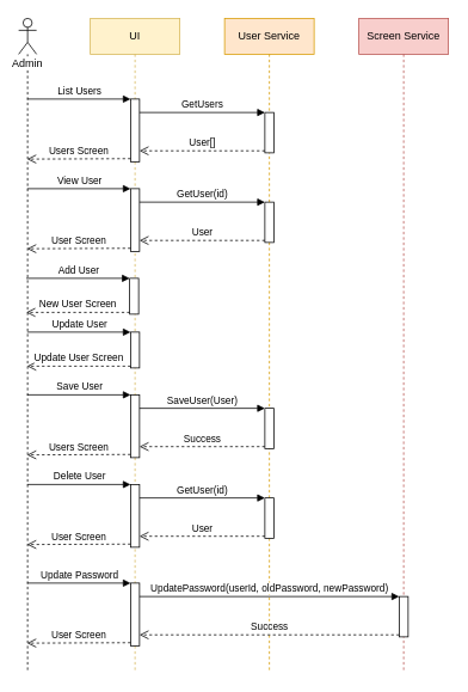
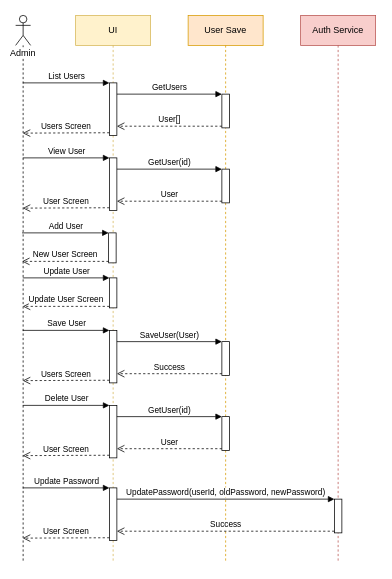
- <mxCell id="13" value="User Service" style="shape=umlLifeline;perimeter=lifelinePerimeter;whiteSpace=wrap;html=1;container=1;collapsible=0;recursiveResize=0;outlineConnect=0;fillColor=#ffe6cc;strokeColor=#d79b00;" parent="1" vertex="1"><mxGeometry x="250" y="20" width="100" height="730" as="geometry" /></mxCell>
+ <mxCell id="13" value="User Save" style="shape=umlLifeline;perimeter=lifelinePerimeter;whiteSpace=wrap;html=1;container=1;collapsible=0;recursiveResize=0;outlineConnect=0;fillColor=#ffe6cc;strokeColor=#d79b00;" parent="1" vertex="1"><mxGeometry x="250" y="20" width="100" height="730" as="geometry" /></mxCell>
- <mxCell id="20" value="Screen Service" style="shape=umlLifeline;perimeter=lifelinePerimeter;whiteSpace=wrap;html=1;container=1;collapsible=0;recursiveResize=0;outlineConnect=0;fillColor=#f8cecc;strokeColor=#b85450;" parent="1" vertex="1"><mxGeometry x="400" y="20" width="100" height="730" as="geometry" /></mxCell>
+ <mxCell id="20" value="Auth Service" style="shape=umlLifeline;perimeter=lifelinePerimeter;whiteSpace=wrap;html=1;container=1;collapsible=0;recursiveResize=0;outlineConnect=0;fillColor=#f8cecc;strokeColor=#b85450;" parent="1" vertex="1"><mxGeometry x="400" y="20" width="100" height="730" as="geometry" /></mxCell>
